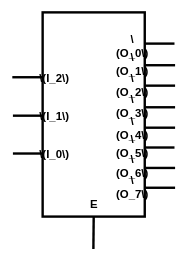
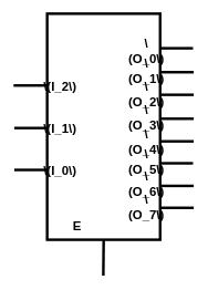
- <mxCell id="27" value="E" style="text;strokeColor=none;align=center;fillColor=none;html=1;verticalAlign=middle;whiteSpace=wrap;rounded=0;fontStyle=1;fontSize=19;" vertex="1" parent="3"><mxGeometry x="105.5" y="305" width="60" height="30" as="geometry" /></mxCell>
+ <mxCell id="27" value="E" style="text;strokeColor=none;align=center;fillColor=none;html=1;verticalAlign=middle;whiteSpace=wrap;rounded=0;fontStyle=1;fontSize=19;" vertex="1" parent="3"><mxGeometry x="65.5" y="305" width="60" height="30" as="geometry" /></mxCell>
